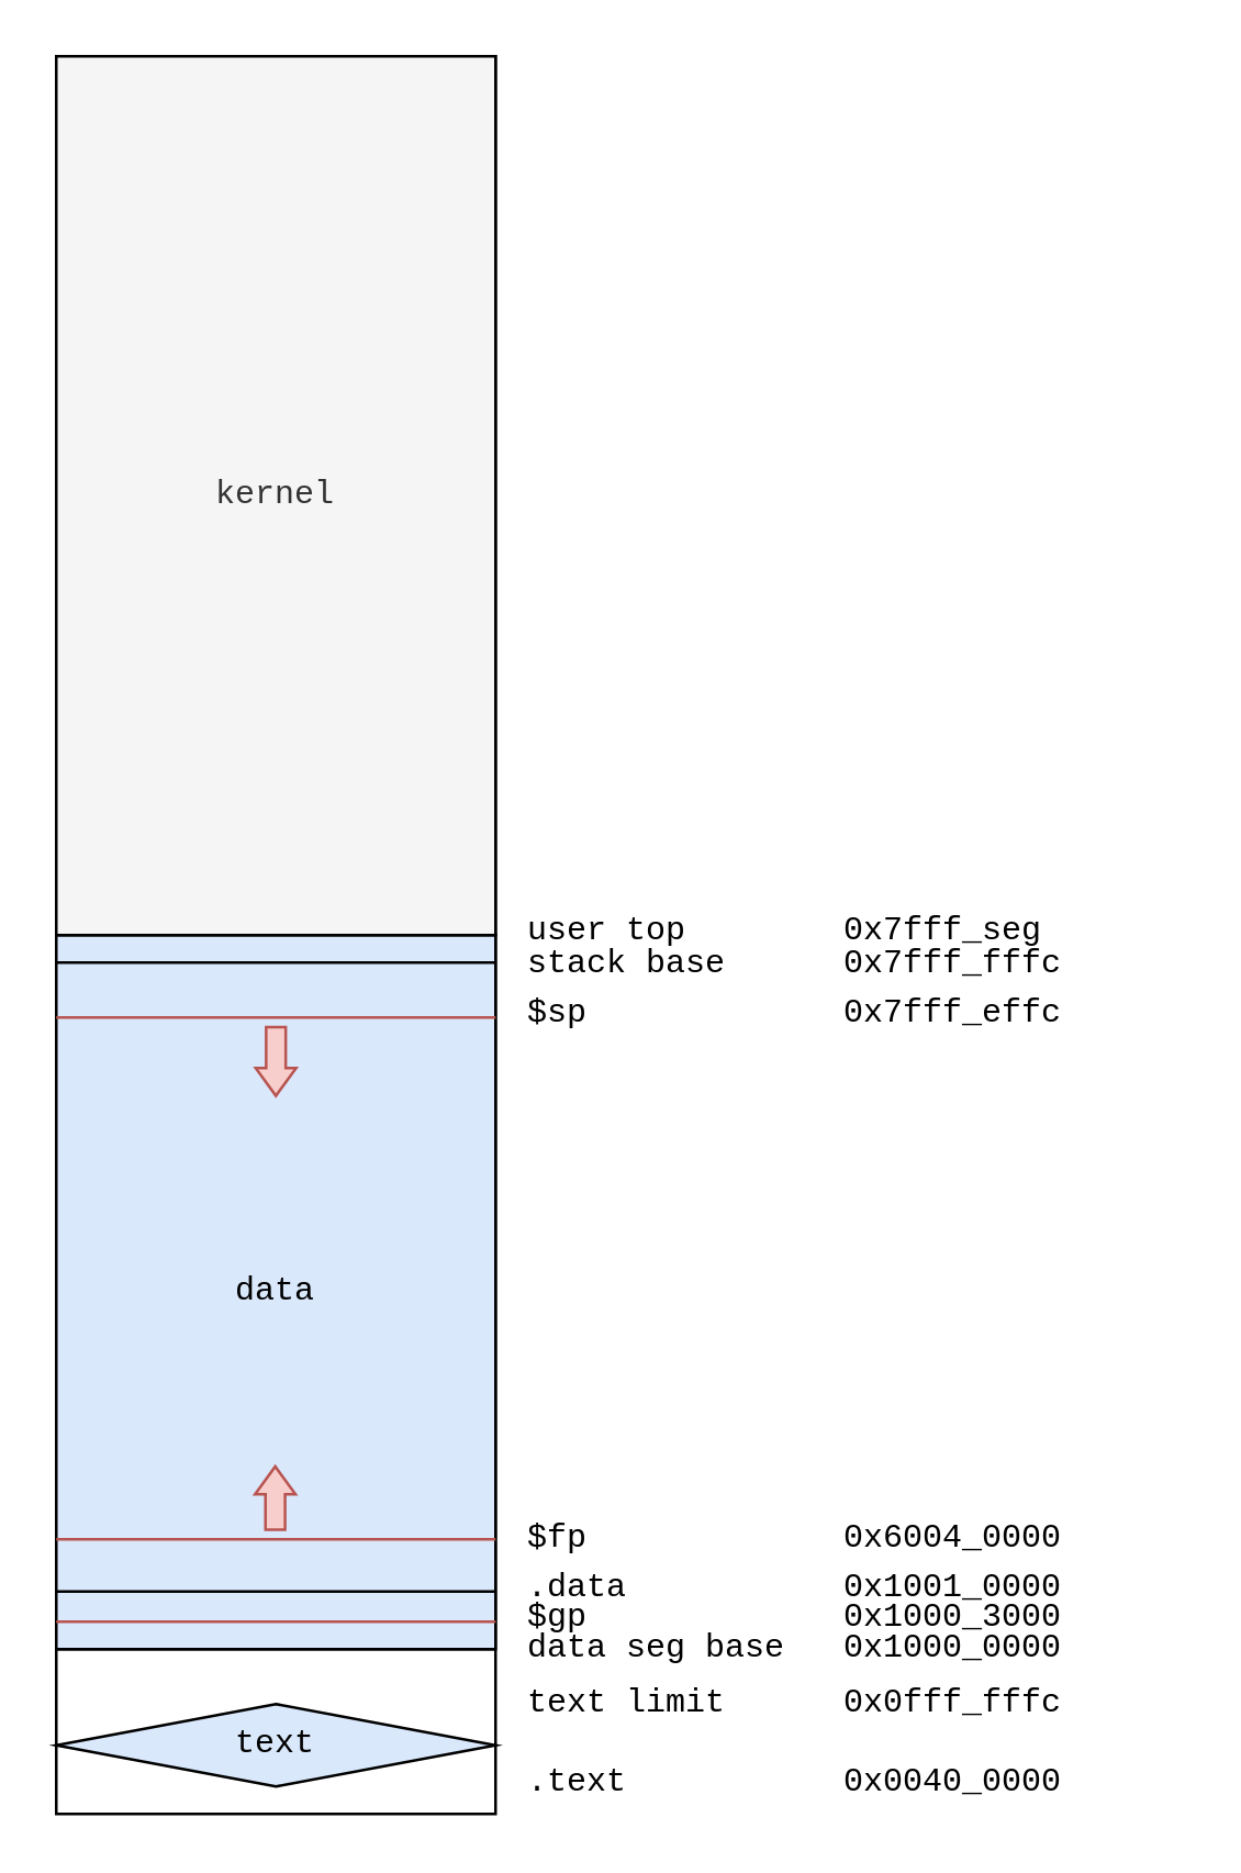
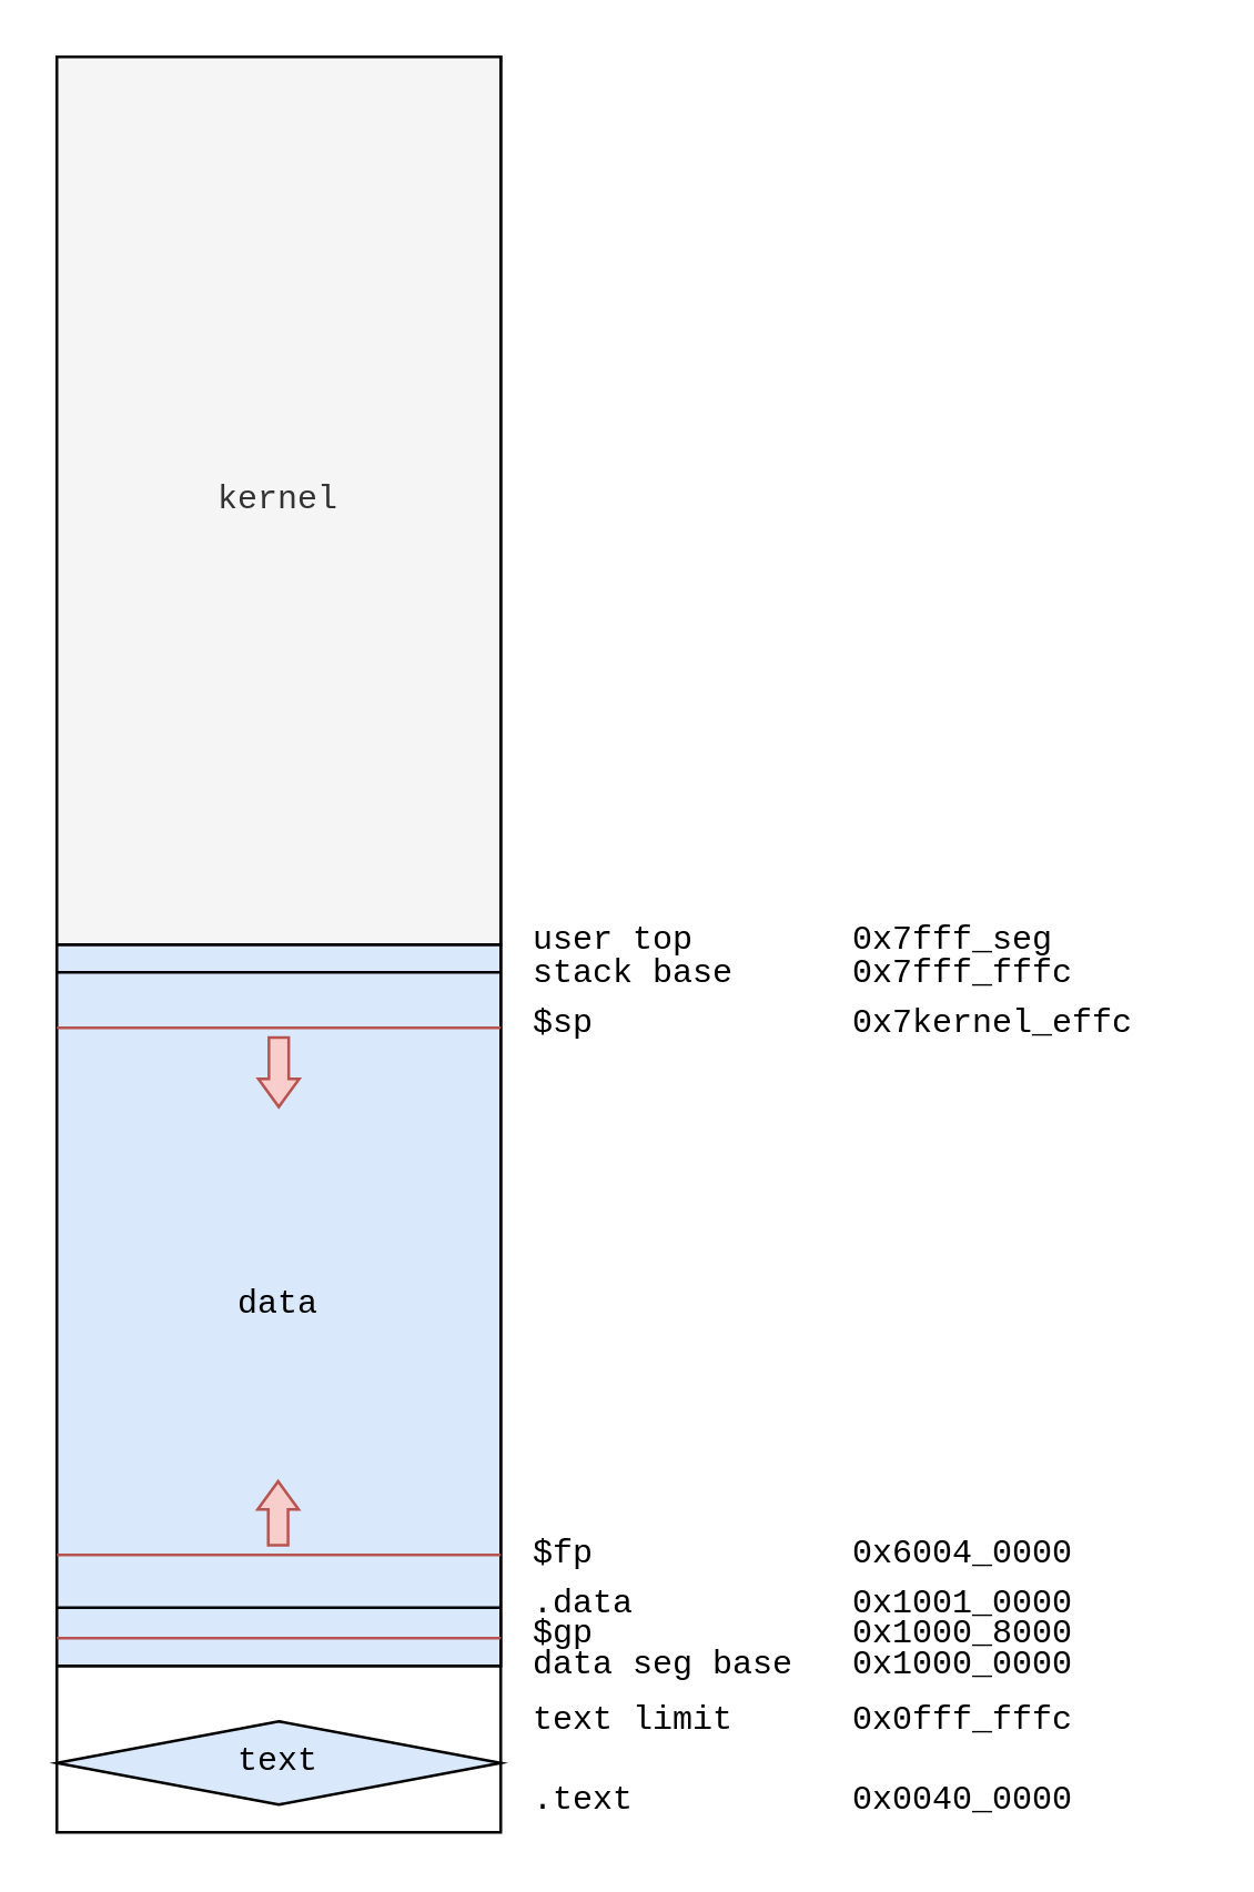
- <mxCell id="16" value="$sp&lt;span style=&quot;white-space: pre;&quot;&gt;&#09;&lt;/span&gt;&lt;span style=&quot;white-space: pre;&quot;&gt;&#09;&lt;/span&gt;0x7fff_effc" style="text;html=1;strokeColor=none;fillColor=none;align=left;verticalAlign=middle;whiteSpace=wrap;rounded=0;fontFamily=Courier New;" vertex="1" parent="1"><mxGeometry x="190" y="364" width="240" height="10" as="geometry" /></mxCell>
+ <mxCell id="16" value="$sp&lt;span style=&quot;white-space: pre;&quot;&gt;&#09;&lt;/span&gt;&lt;span style=&quot;white-space: pre;&quot;&gt;&#09;&lt;/span&gt;0x7kernel_effc" style="text;html=1;strokeColor=none;fillColor=none;align=left;verticalAlign=middle;whiteSpace=wrap;rounded=0;fontFamily=Courier New;" vertex="1" parent="1"><mxGeometry x="190" y="364" width="240" height="10" as="geometry" /></mxCell>
- <mxCell id="8" value="$gp&lt;span style=&quot;white-space: pre;&quot;&gt;&#09;&lt;/span&gt;&lt;span style=&quot;white-space: pre;&quot;&gt;&#09;&lt;/span&gt;0x1000_3000" style="text;html=1;strokeColor=none;fillColor=none;align=left;verticalAlign=middle;whiteSpace=wrap;rounded=0;fontFamily=Courier New;" vertex="1" parent="1"><mxGeometry x="190" y="584" width="240" height="10" as="geometry" /></mxCell>
+ <mxCell id="8" value="$gp&lt;span style=&quot;white-space: pre;&quot;&gt;&#09;&lt;/span&gt;&lt;span style=&quot;white-space: pre;&quot;&gt;&#09;&lt;/span&gt;0x1000_8000" style="text;html=1;strokeColor=none;fillColor=none;align=left;verticalAlign=middle;whiteSpace=wrap;rounded=0;fontFamily=Courier New;" vertex="1" parent="1"><mxGeometry x="190" y="584" width="240" height="10" as="geometry" /></mxCell>
